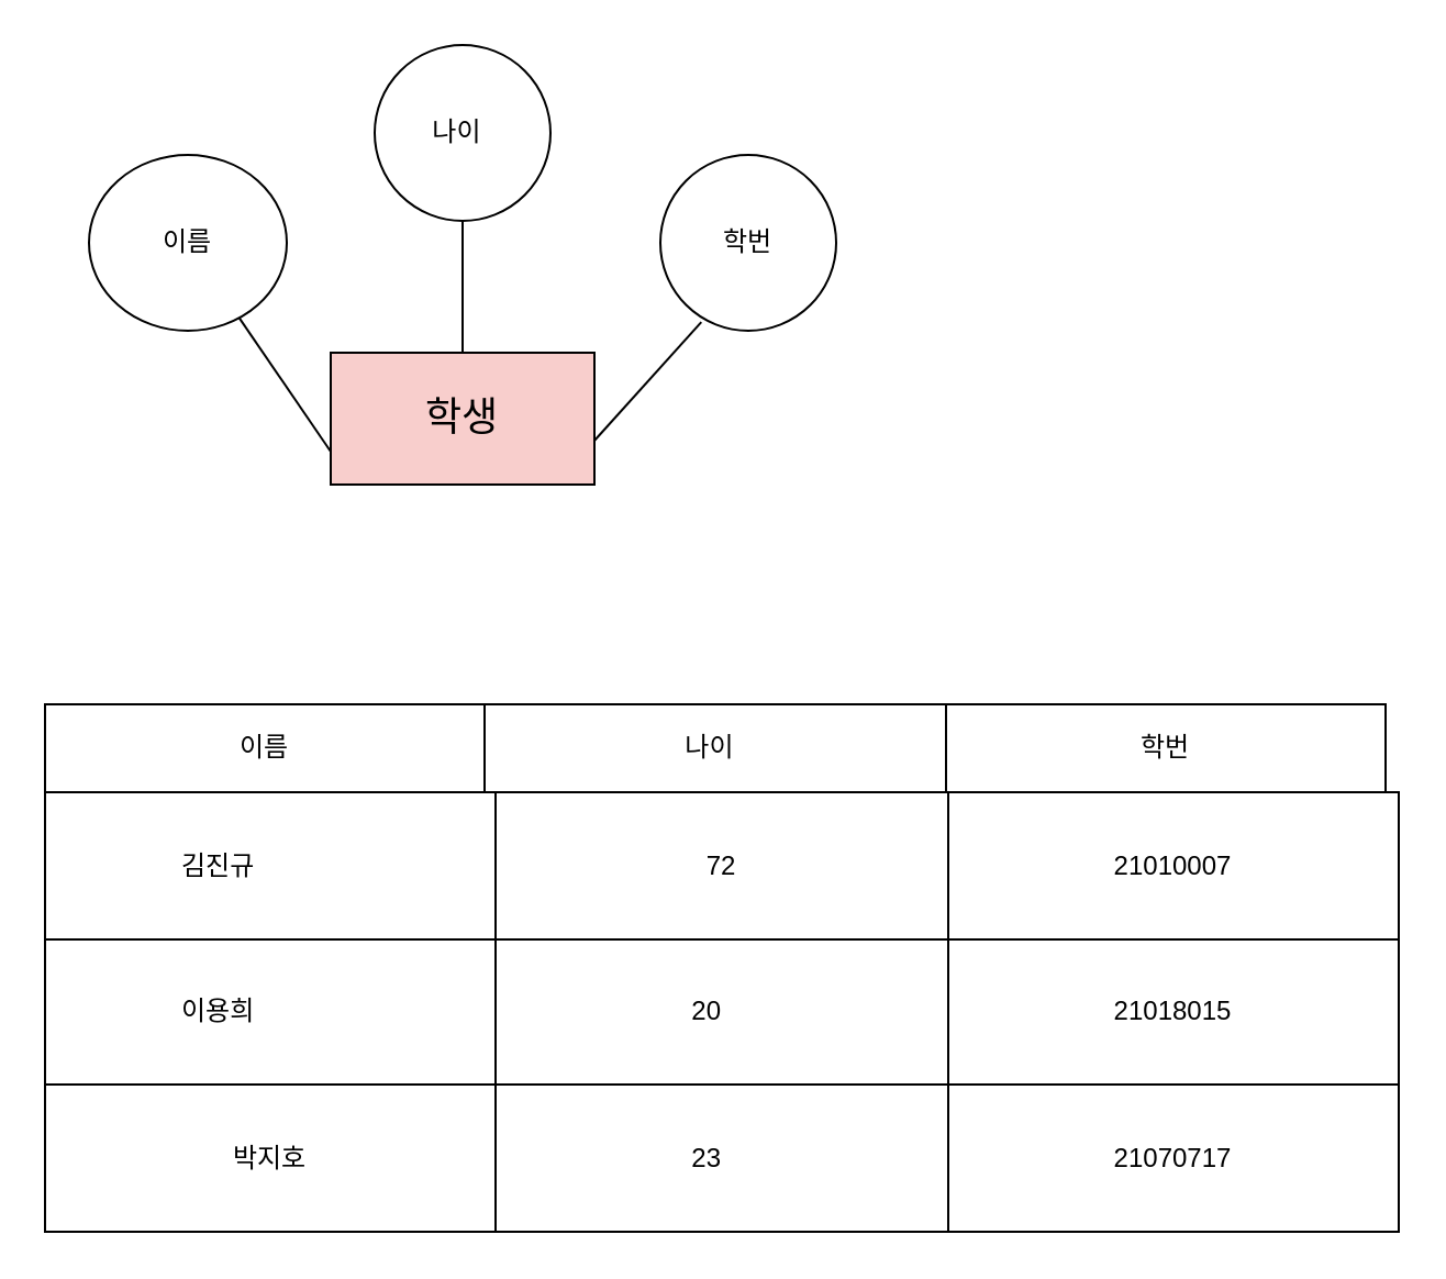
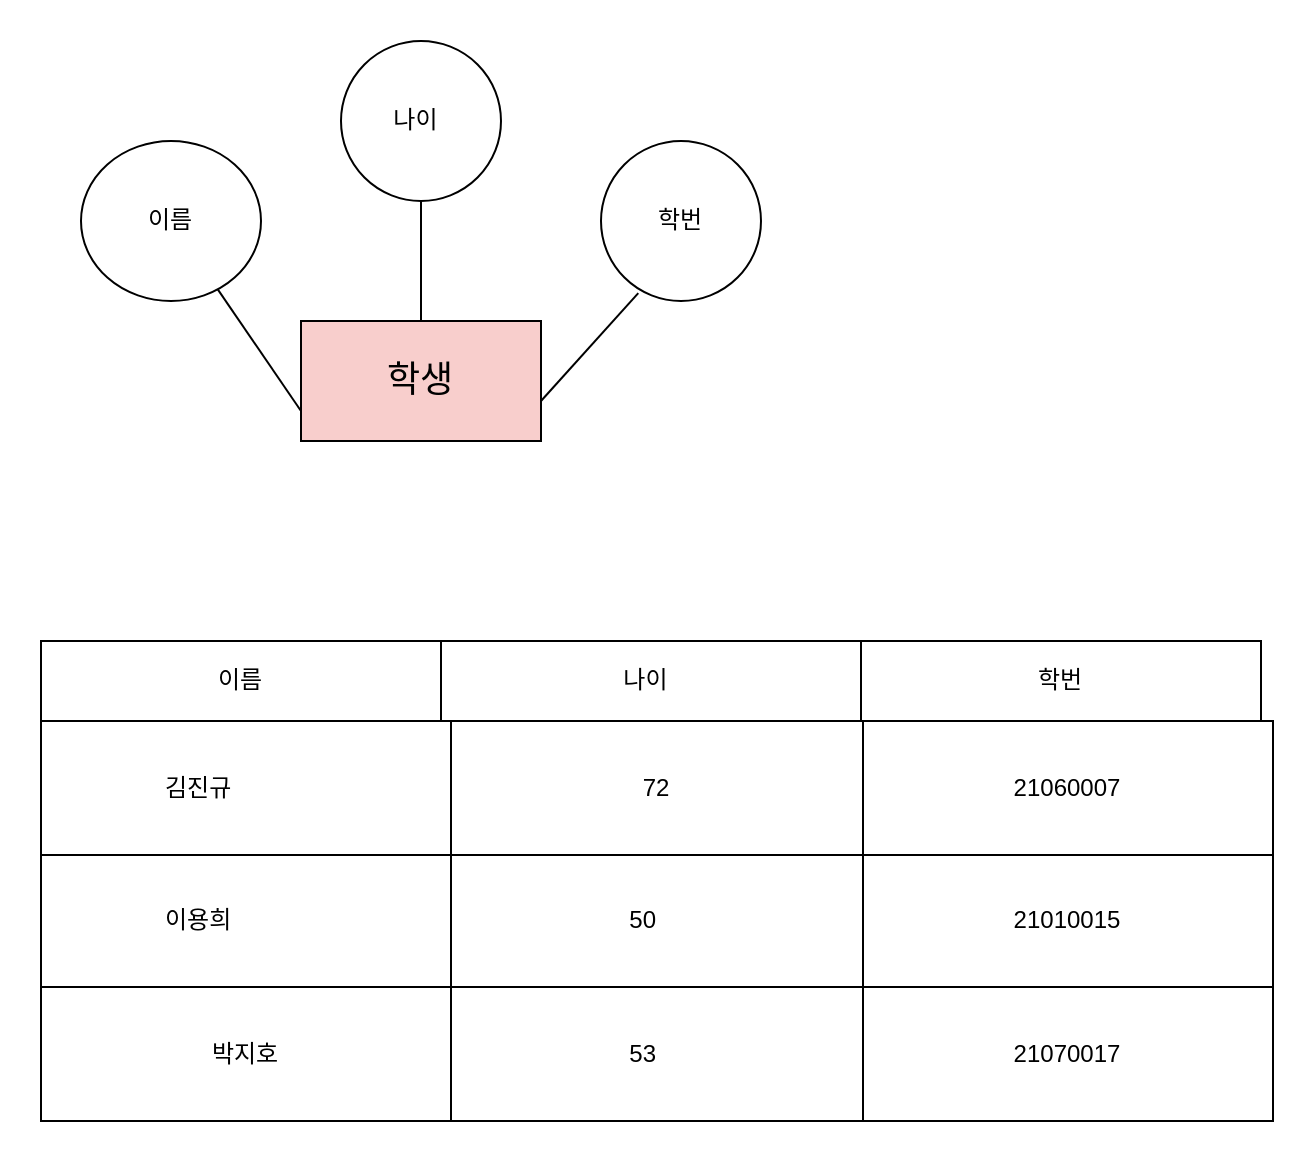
- <mxCell id="10" value="21010007" style="shape=partialRectangle;html=1;whiteSpace=wrap;connectable=0;fillColor=none;top=0;left=0;bottom=0;right=0;overflow=hidden;" parent="7" vertex="1"><mxGeometry x="411" width="205" height="67" as="geometry"><mxRectangle width="205" height="67" as="alternateBounds" /></mxGeometry></mxCell>
+ <mxCell id="10" value="21060007" style="shape=partialRectangle;html=1;whiteSpace=wrap;connectable=0;fillColor=none;top=0;left=0;bottom=0;right=0;overflow=hidden;" parent="7" vertex="1"><mxGeometry x="411" width="205" height="67" as="geometry"><mxRectangle width="205" height="67" as="alternateBounds" /></mxGeometry></mxCell>
- <mxCell id="13" value="20&lt;span style=&quot;white-space: pre;&quot;&gt;&#09;&lt;/span&gt;" style="shape=partialRectangle;html=1;whiteSpace=wrap;connectable=0;fillColor=none;top=0;left=0;bottom=0;right=0;overflow=hidden;" parent="11" vertex="1"><mxGeometry x="205" width="206" height="66" as="geometry"><mxRectangle width="206" height="66" as="alternateBounds" /></mxGeometry></mxCell>
+ <mxCell id="13" value="50&lt;span style=&quot;white-space: pre;&quot;&gt;&#09;&lt;/span&gt;" style="shape=partialRectangle;html=1;whiteSpace=wrap;connectable=0;fillColor=none;top=0;left=0;bottom=0;right=0;overflow=hidden;" parent="11" vertex="1"><mxGeometry x="205" width="206" height="66" as="geometry"><mxRectangle width="206" height="66" as="alternateBounds" /></mxGeometry></mxCell>
- <mxCell id="14" value="21018015" style="shape=partialRectangle;html=1;whiteSpace=wrap;connectable=0;fillColor=none;top=0;left=0;bottom=0;right=0;overflow=hidden;" parent="11" vertex="1"><mxGeometry x="411" width="205" height="66" as="geometry"><mxRectangle width="205" height="66" as="alternateBounds" /></mxGeometry></mxCell>
+ <mxCell id="14" value="21010015" style="shape=partialRectangle;html=1;whiteSpace=wrap;connectable=0;fillColor=none;top=0;left=0;bottom=0;right=0;overflow=hidden;" parent="11" vertex="1"><mxGeometry x="411" width="205" height="66" as="geometry"><mxRectangle width="205" height="66" as="alternateBounds" /></mxGeometry></mxCell>
- <mxCell id="17" value="23&lt;span style=&quot;white-space: pre;&quot;&gt;&#09;&lt;/span&gt;" style="shape=partialRectangle;html=1;whiteSpace=wrap;connectable=0;fillColor=none;top=0;left=0;bottom=0;right=0;overflow=hidden;" parent="15" vertex="1"><mxGeometry x="205" width="206" height="67" as="geometry"><mxRectangle width="206" height="67" as="alternateBounds" /></mxGeometry></mxCell>
+ <mxCell id="17" value="53&lt;span style=&quot;white-space: pre;&quot;&gt;&#09;&lt;/span&gt;" style="shape=partialRectangle;html=1;whiteSpace=wrap;connectable=0;fillColor=none;top=0;left=0;bottom=0;right=0;overflow=hidden;" parent="15" vertex="1"><mxGeometry x="205" width="206" height="67" as="geometry"><mxRectangle width="206" height="67" as="alternateBounds" /></mxGeometry></mxCell>
- <mxCell id="18" value="21070717" style="shape=partialRectangle;html=1;whiteSpace=wrap;connectable=0;fillColor=none;top=0;left=0;bottom=0;right=0;overflow=hidden;pointerEvents=1;" parent="15" vertex="1"><mxGeometry x="411" width="205" height="67" as="geometry"><mxRectangle width="205" height="67" as="alternateBounds" /></mxGeometry></mxCell>
+ <mxCell id="18" value="21070017" style="shape=partialRectangle;html=1;whiteSpace=wrap;connectable=0;fillColor=none;top=0;left=0;bottom=0;right=0;overflow=hidden;pointerEvents=1;" parent="15" vertex="1"><mxGeometry x="411" width="205" height="67" as="geometry"><mxRectangle width="205" height="67" as="alternateBounds" /></mxGeometry></mxCell>
